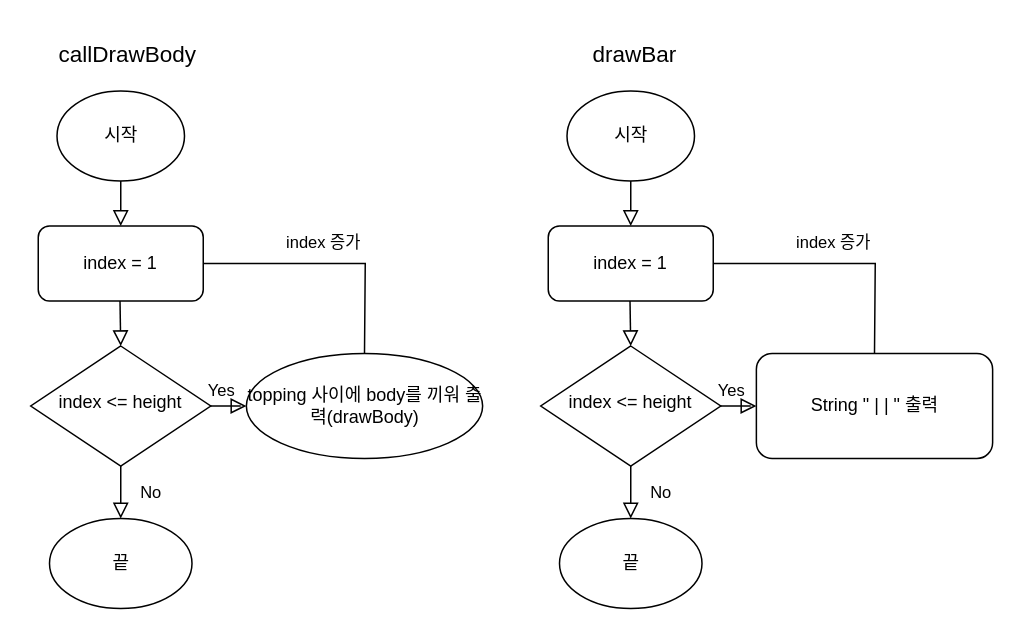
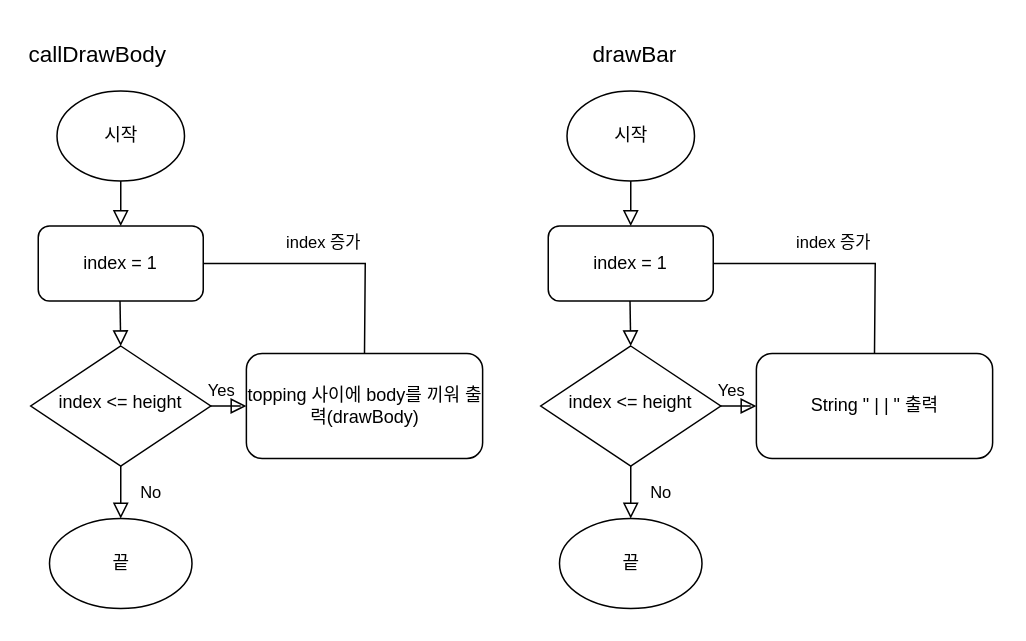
- <mxCell id="9" value="&lt;span style=&quot;font-size: 15px;&quot;&gt;callDrawBody&lt;/span&gt;" style="text;strokeColor=none;fillColor=none;align=left;verticalAlign=middle;spacingLeft=4;spacingRight=4;overflow=hidden;points=[[0,0.5],[1,0.5]];portConstraint=eastwest;rotatable=0;whiteSpace=wrap;html=1;" parent="1" vertex="1"><mxGeometry x="32.5" y="20" width="107.5" height="30" as="geometry" /></mxCell>
+ <mxCell id="9" value="&lt;span style=&quot;font-size: 15px;&quot;&gt;callDrawBody&lt;/span&gt;" style="text;strokeColor=none;fillColor=none;align=left;verticalAlign=middle;spacingLeft=4;spacingRight=4;overflow=hidden;points=[[0,0.5],[1,0.5]];portConstraint=eastwest;rotatable=0;whiteSpace=wrap;html=1;" parent="1" vertex="1"><mxGeometry x="12.5" y="20" width="107.5" height="30" as="geometry" /></mxCell>
- <mxCell id="6" value="topping 사이에 body를 끼워 출력(drawBody)" style="ellipse;whiteSpace=wrap;html=1;fontSize=12;glass=0;strokeWidth=1;shadow=0;" parent="1" vertex="1"><mxGeometry x="163.75" y="235" width="157.5" height="70" as="geometry" /></mxCell>
+ <mxCell id="6" value="topping 사이에 body를 끼워 출력(drawBody)" style="rounded=1;whiteSpace=wrap;html=1;fontSize=12;glass=0;strokeWidth=1;shadow=0;" parent="1" vertex="1"><mxGeometry x="163.75" y="235" width="157.5" height="70" as="geometry" /></mxCell>
